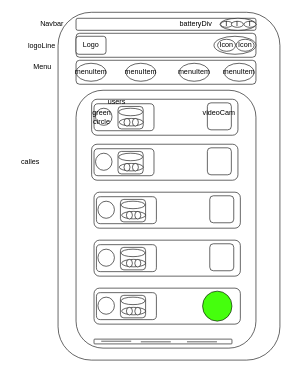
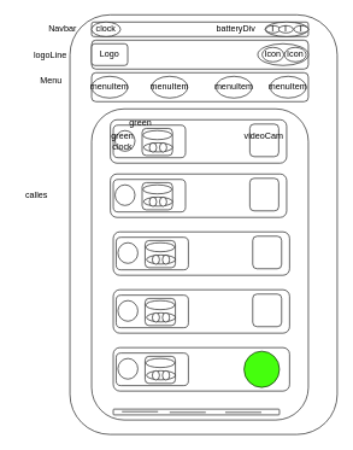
+ <mxCell id="8" value="clock" style="ellipse;whiteSpace=wrap;html=1;" vertex="1" parent="1"><mxGeometry x="126" y="30" width="40" height="20" as="geometry" /></mxCell>
- <mxCell id="78" value="users" style="text;html=1;strokeColor=none;fillColor=none;align=center;verticalAlign=middle;whiteSpace=wrap;rounded=0;fontStyle=0" vertex="1" parent="1"><mxGeometry x="164" y="155" width="60" height="30" as="geometry" /></mxCell>
+ <mxCell id="78" value="green" style="text;html=1;strokeColor=none;fillColor=none;align=center;verticalAlign=middle;whiteSpace=wrap;rounded=0;fontStyle=0" vertex="1" parent="1"><mxGeometry x="164" y="155" width="60" height="30" as="geometry" /></mxCell>
- <mxCell id="80" value="green&lt;br&gt;circle" style="text;html=1;strokeColor=none;fillColor=none;align=center;verticalAlign=middle;whiteSpace=wrap;rounded=0;" vertex="1" parent="1"><mxGeometry x="152" y="179" width="34" height="30" as="geometry" /></mxCell>
+ <mxCell id="80" value="green&lt;br&gt;clock" style="text;html=1;strokeColor=none;fillColor=none;align=center;verticalAlign=middle;whiteSpace=wrap;rounded=0;" vertex="1" parent="1"><mxGeometry x="152" y="179" width="34" height="30" as="geometry" /></mxCell>
